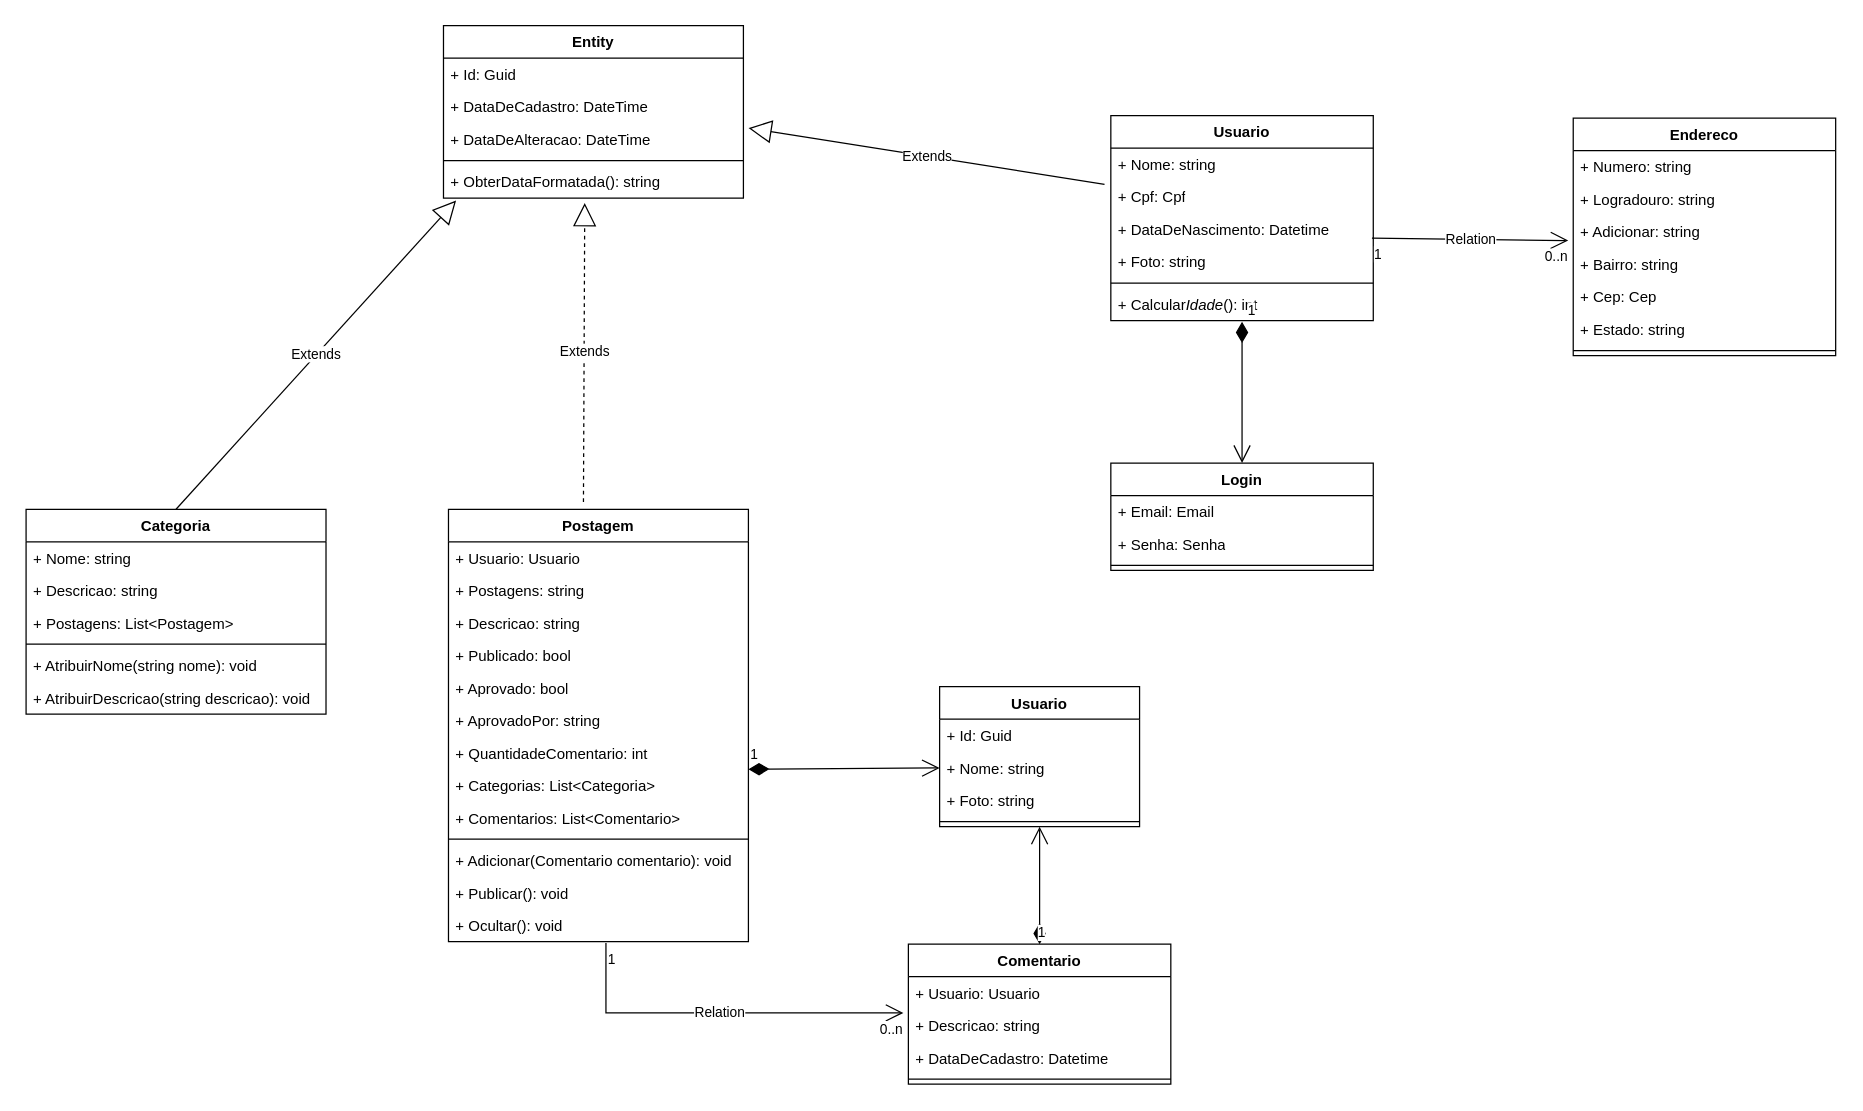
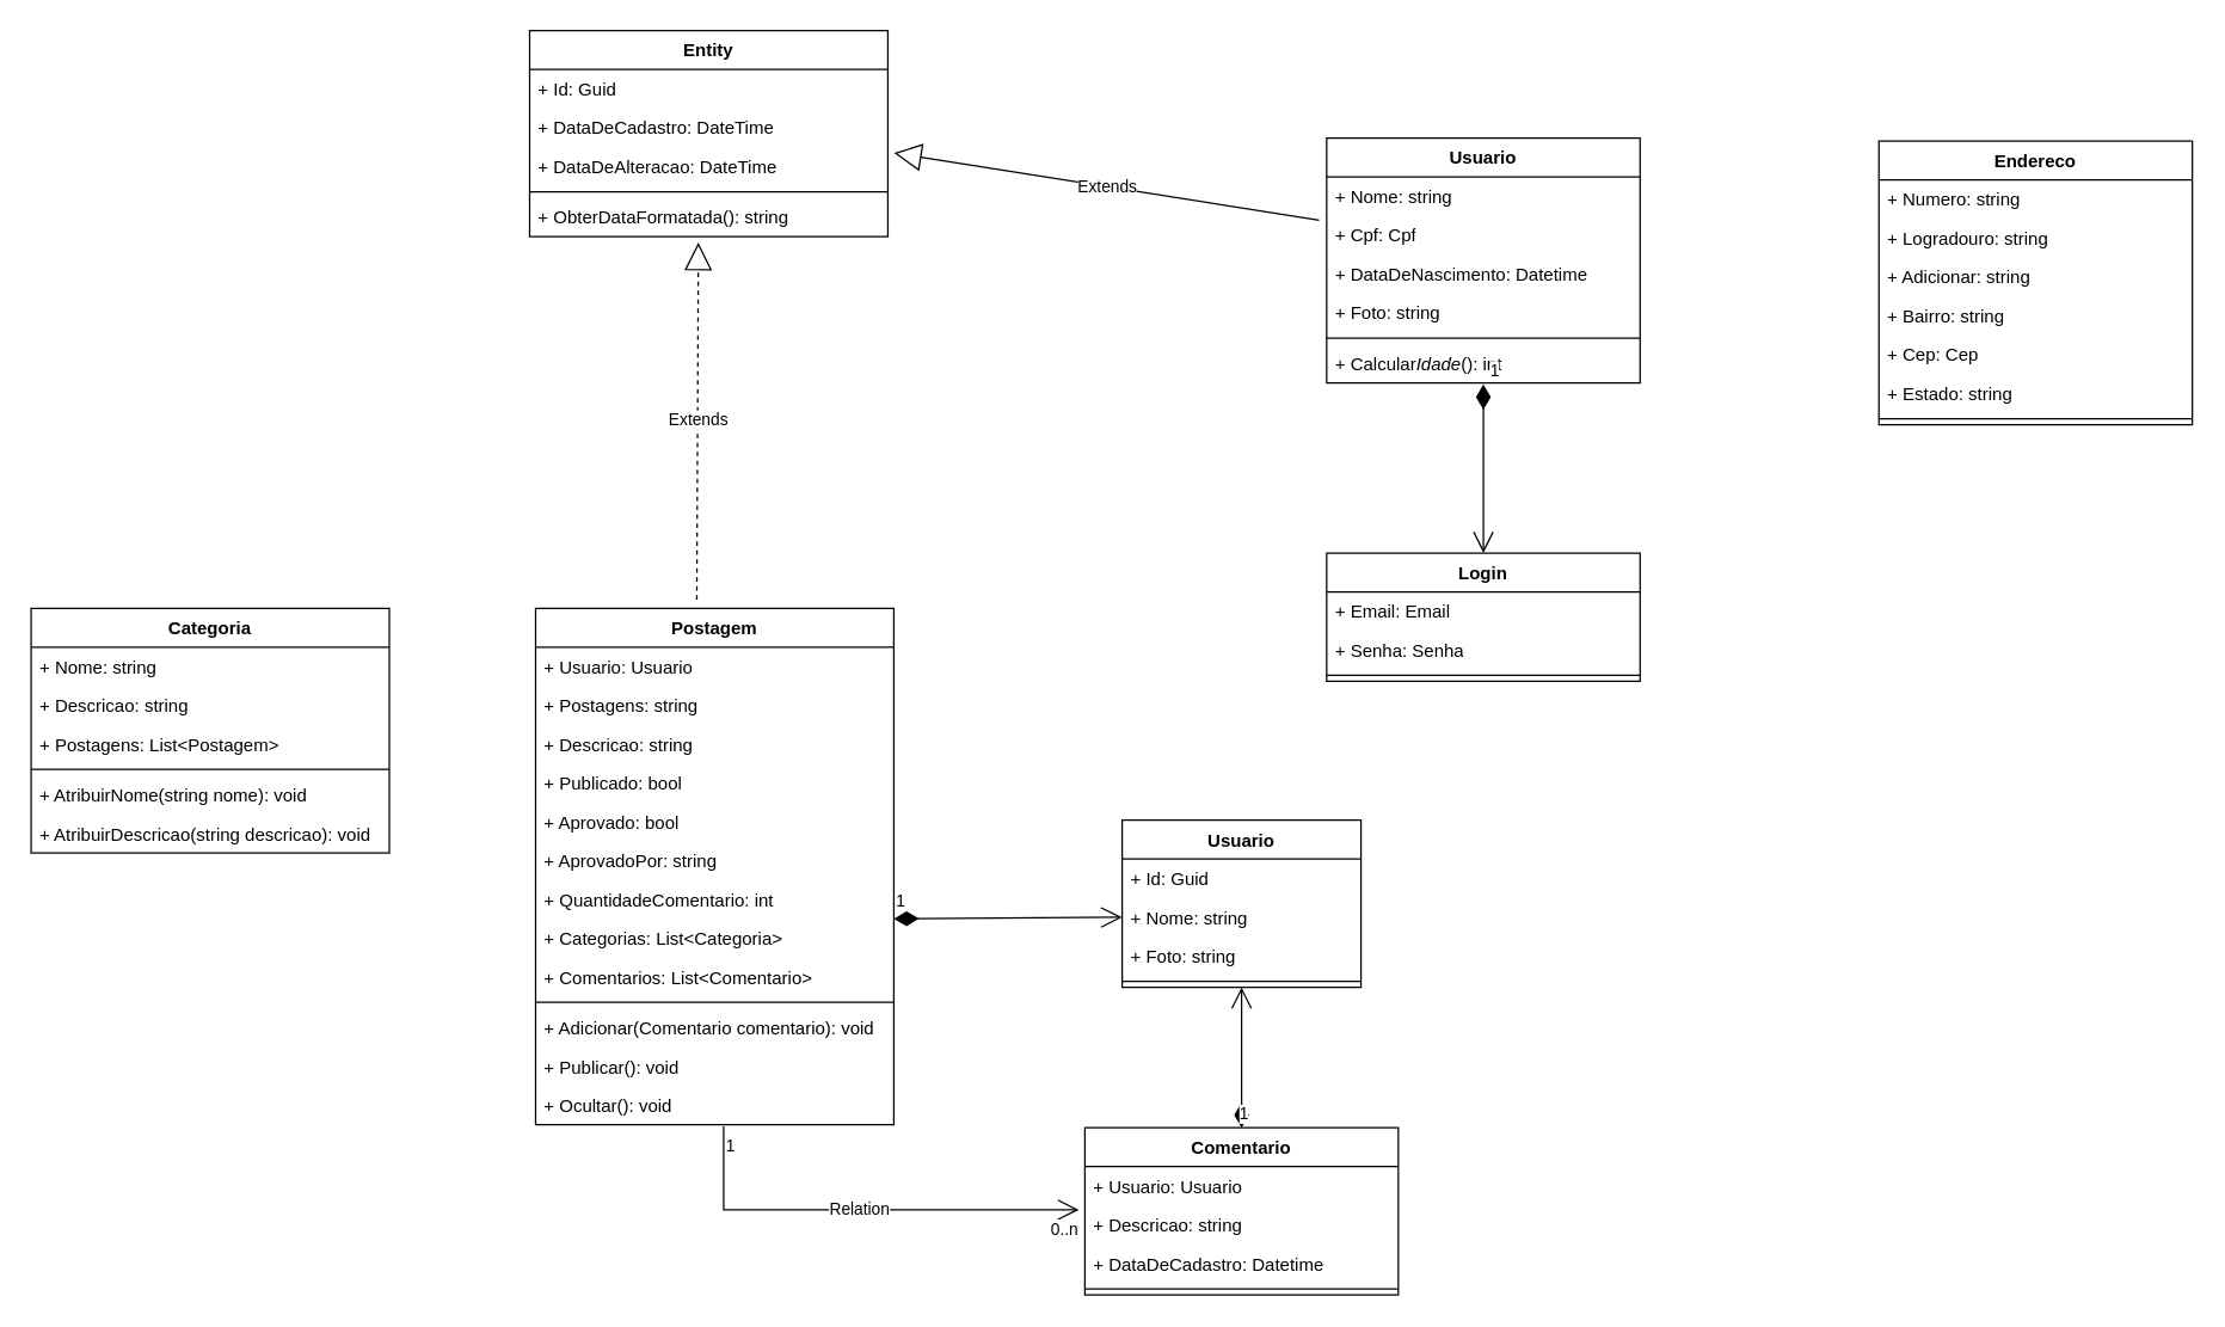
- <mxCell id="61" value="Relation" style="endArrow=open;html=1;endSize=12;startArrow=none;startSize=14;startFill=0;rounded=0;entryX=-0.019;entryY=0.769;entryDx=0;entryDy=0;entryPerimeter=0;exitX=0.995;exitY=0.769;exitDx=0;exitDy=0;exitPerimeter=0;" edge="1" parent="1" source="45" target="52"><mxGeometry relative="1" as="geometry"><mxPoint x="958" y="360" as="sourcePoint" /><mxPoint x="1330" y="442" as="targetPoint" /></mxGeometry></mxCell>
- <mxCell id="62" value="1" style="edgeLabel;resizable=0;html=1;align=left;verticalAlign=top;" connectable="0" vertex="1" parent="61"><mxGeometry x="-1" relative="1" as="geometry" /></mxCell>
- <mxCell id="63" value="0..n" style="edgeLabel;resizable=0;html=1;align=right;verticalAlign=top;" connectable="0" vertex="1" parent="61"><mxGeometry x="1" relative="1" as="geometry" /></mxCell>
- <mxCell id="41" value="Extends" style="endArrow=block;endSize=16;endFill=0;html=1;rounded=0;entryX=0.042;entryY=1.077;entryDx=0;entryDy=0;exitX=0.5;exitY=0;exitDx=0;exitDy=0;entryPerimeter=0;" edge="1" parent="1" source="34" target="32"><mxGeometry width="160" relative="1" as="geometry"><mxPoint x="137.5" y="213" as="sourcePoint" /><mxPoint x="138.5" y="130" as="targetPoint" /></mxGeometry></mxCell>
